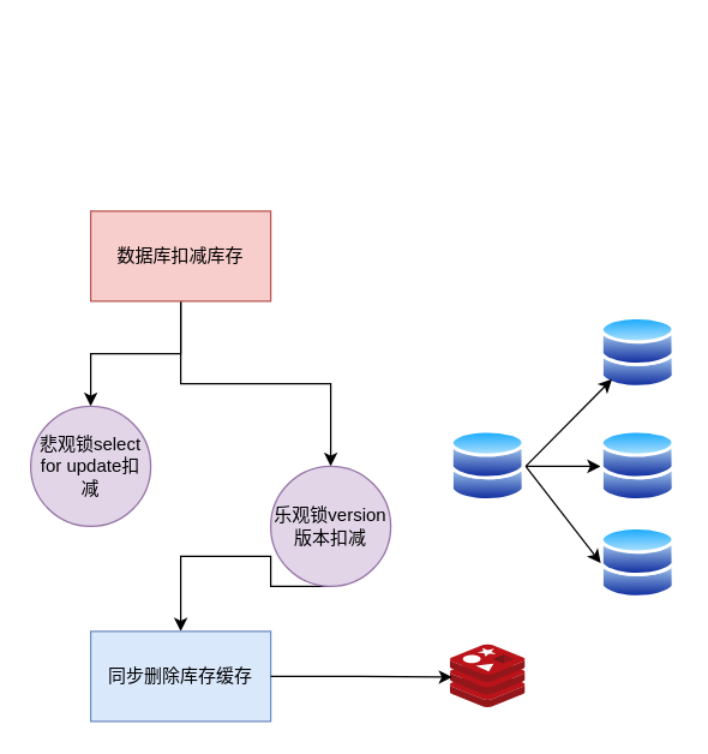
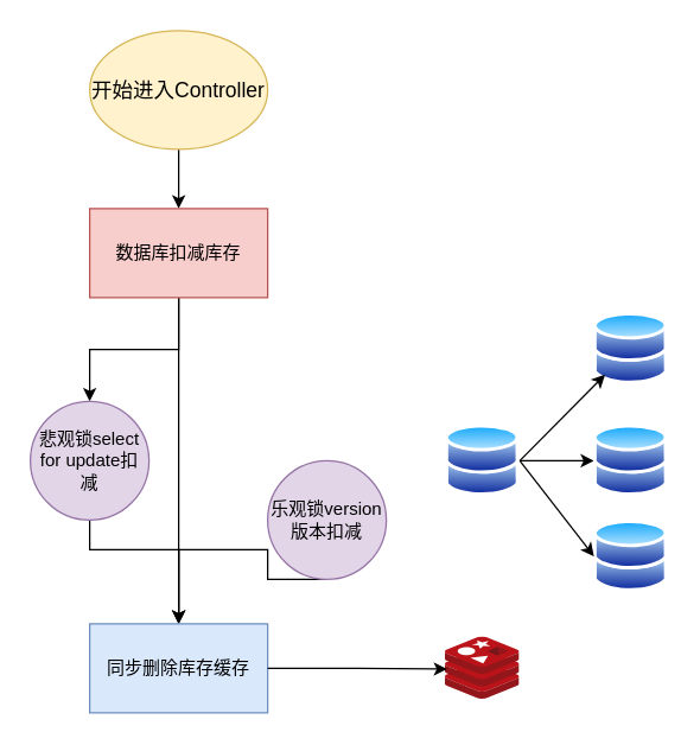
+ <mxCell id="3" value="&lt;font style=&quot;font-size: 14px;&quot;&gt;开始进入Controller&lt;/font&gt;" style="ellipse;whiteSpace=wrap;html=1;fillColor=#fff2cc;strokeColor=#d6b656;" vertex="1" parent="1"><mxGeometry x="60" y="20" width="120" height="80" as="geometry" /></mxCell>
+ <mxCell id="2" style="edgeStyle=orthogonalEdgeStyle;rounded=0;orthogonalLoop=1;jettySize=auto;html=1;exitX=0.5;exitY=1;exitDx=0;exitDy=0;entryX=0.5;entryY=0;entryDx=0;entryDy=0;" edge="1" parent="1" source="3" target="6"><mxGeometry relative="1" as="geometry" /></mxCell>
- <mxCell id="5" style="edgeStyle=orthogonalEdgeStyle;rounded=0;orthogonalLoop=1;jettySize=auto;html=1;exitX=0.5;exitY=1;exitDx=0;exitDy=0;entryX=0.5;entryY=0;entryDx=0;entryDy=0;" edge="1" parent="1" source="6" target="10"><mxGeometry relative="1" as="geometry" /></mxCell>
+ <mxCell id="5" style="edgeStyle=orthogonalEdgeStyle;rounded=0;orthogonalLoop=1;jettySize=auto;html=1;exitX=0.5;exitY=1;exitDx=0;exitDy=0;" edge="1" parent="1" source="6" target="11"><mxGeometry relative="1" as="geometry" /></mxCell>
+ <mxCell id="7" style="edgeStyle=orthogonalEdgeStyle;rounded=0;orthogonalLoop=1;jettySize=auto;html=1;entryX=0.5;entryY=0;entryDx=0;entryDy=0;" edge="1" parent="1" source="8" target="11"><mxGeometry relative="1" as="geometry"><Array as="points"><mxPoint x="60" y="370" /><mxPoint x="120" y="370" /></Array></mxGeometry></mxCell>
